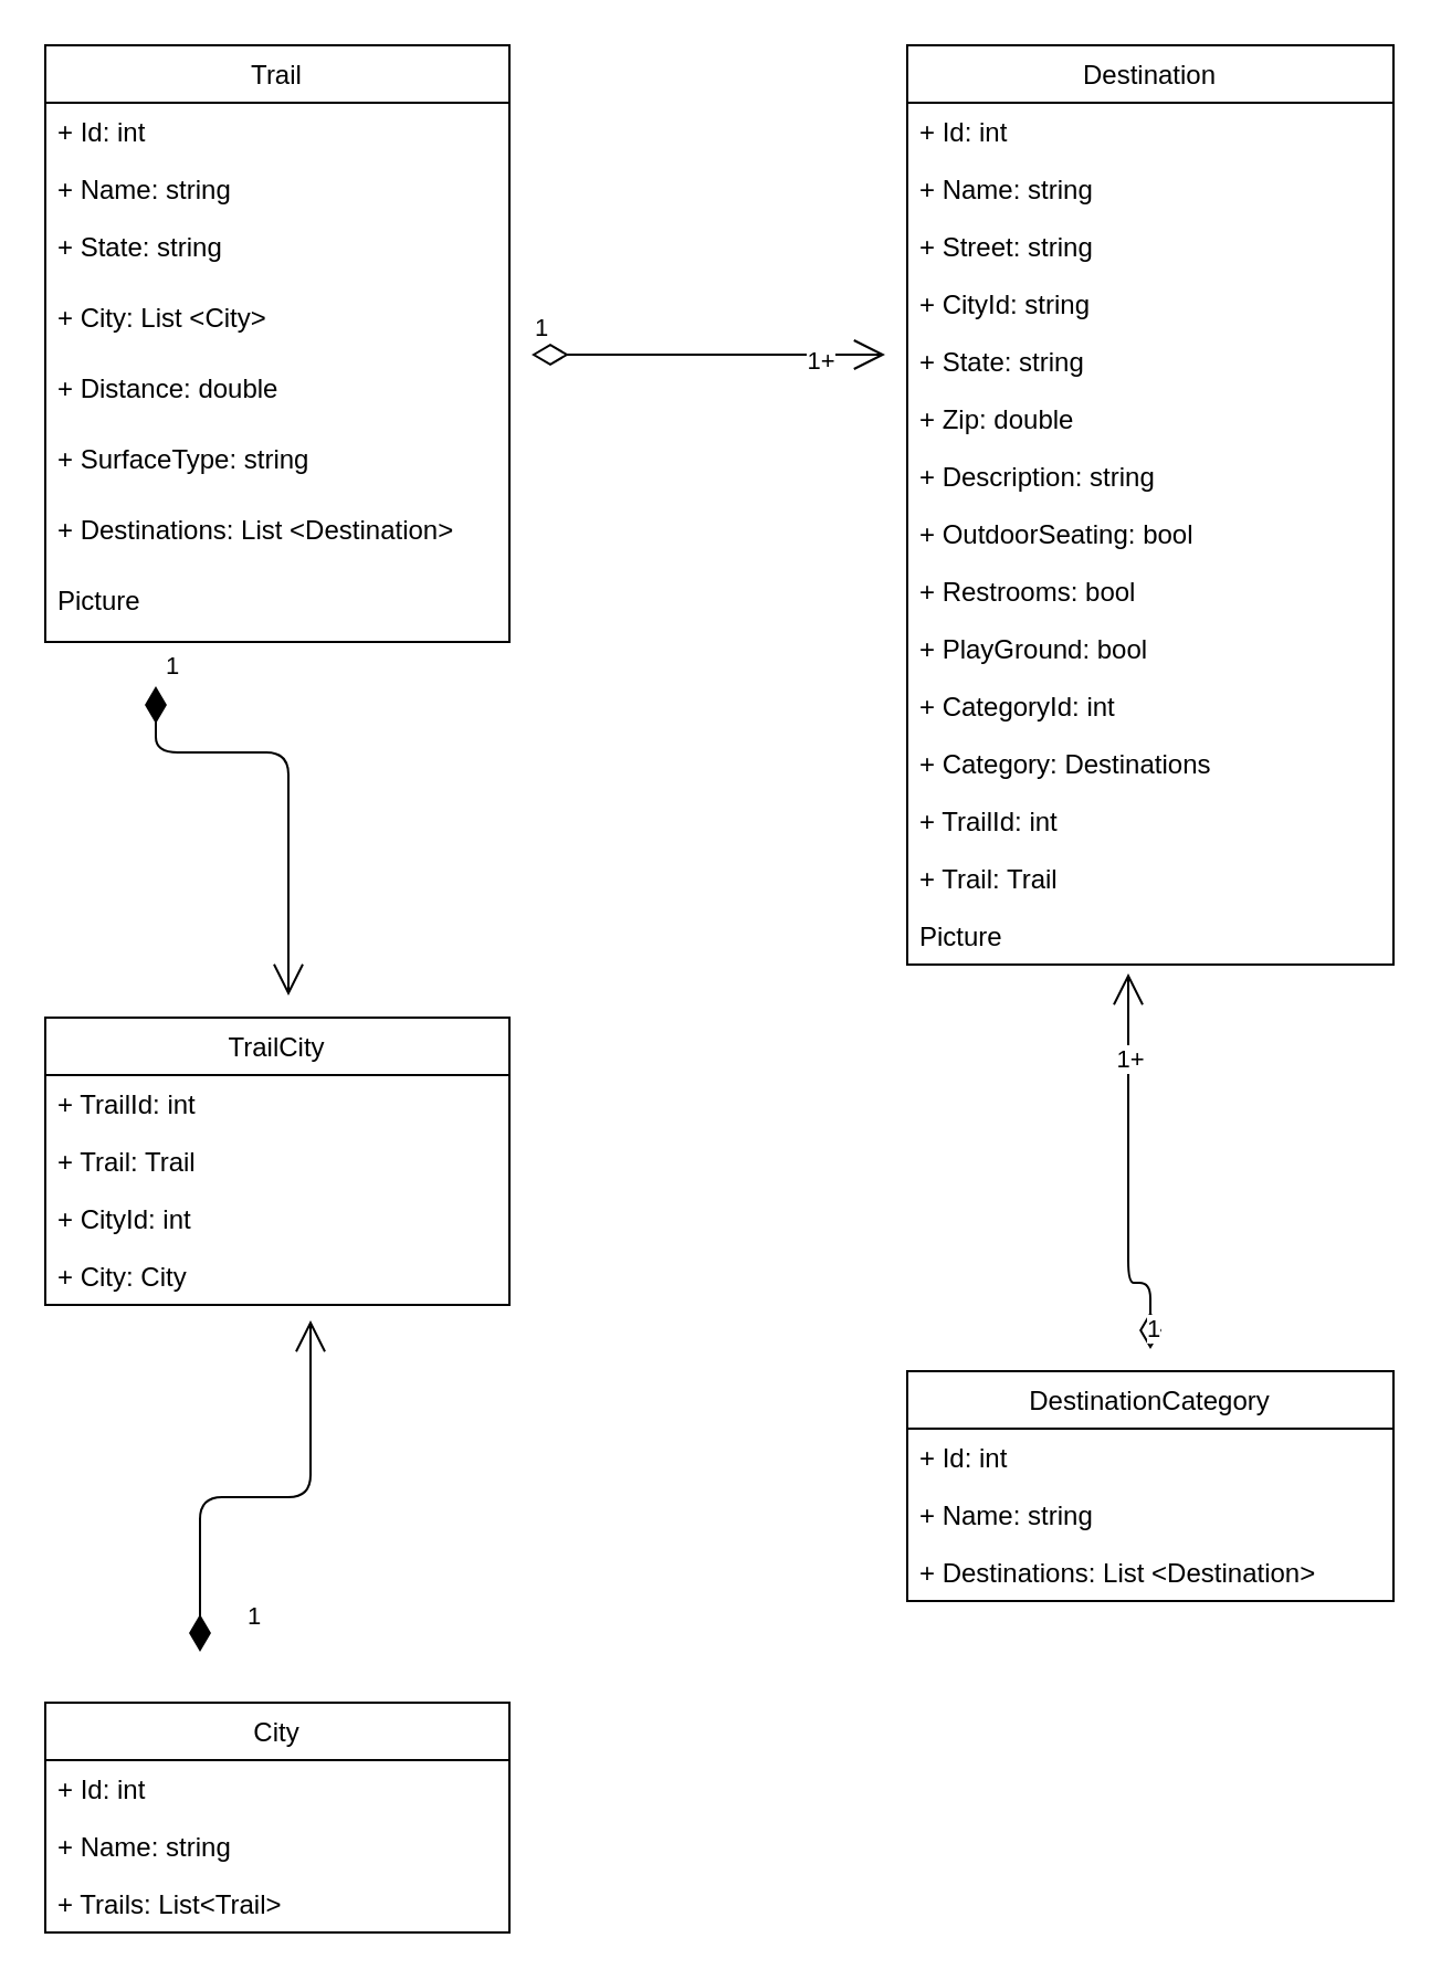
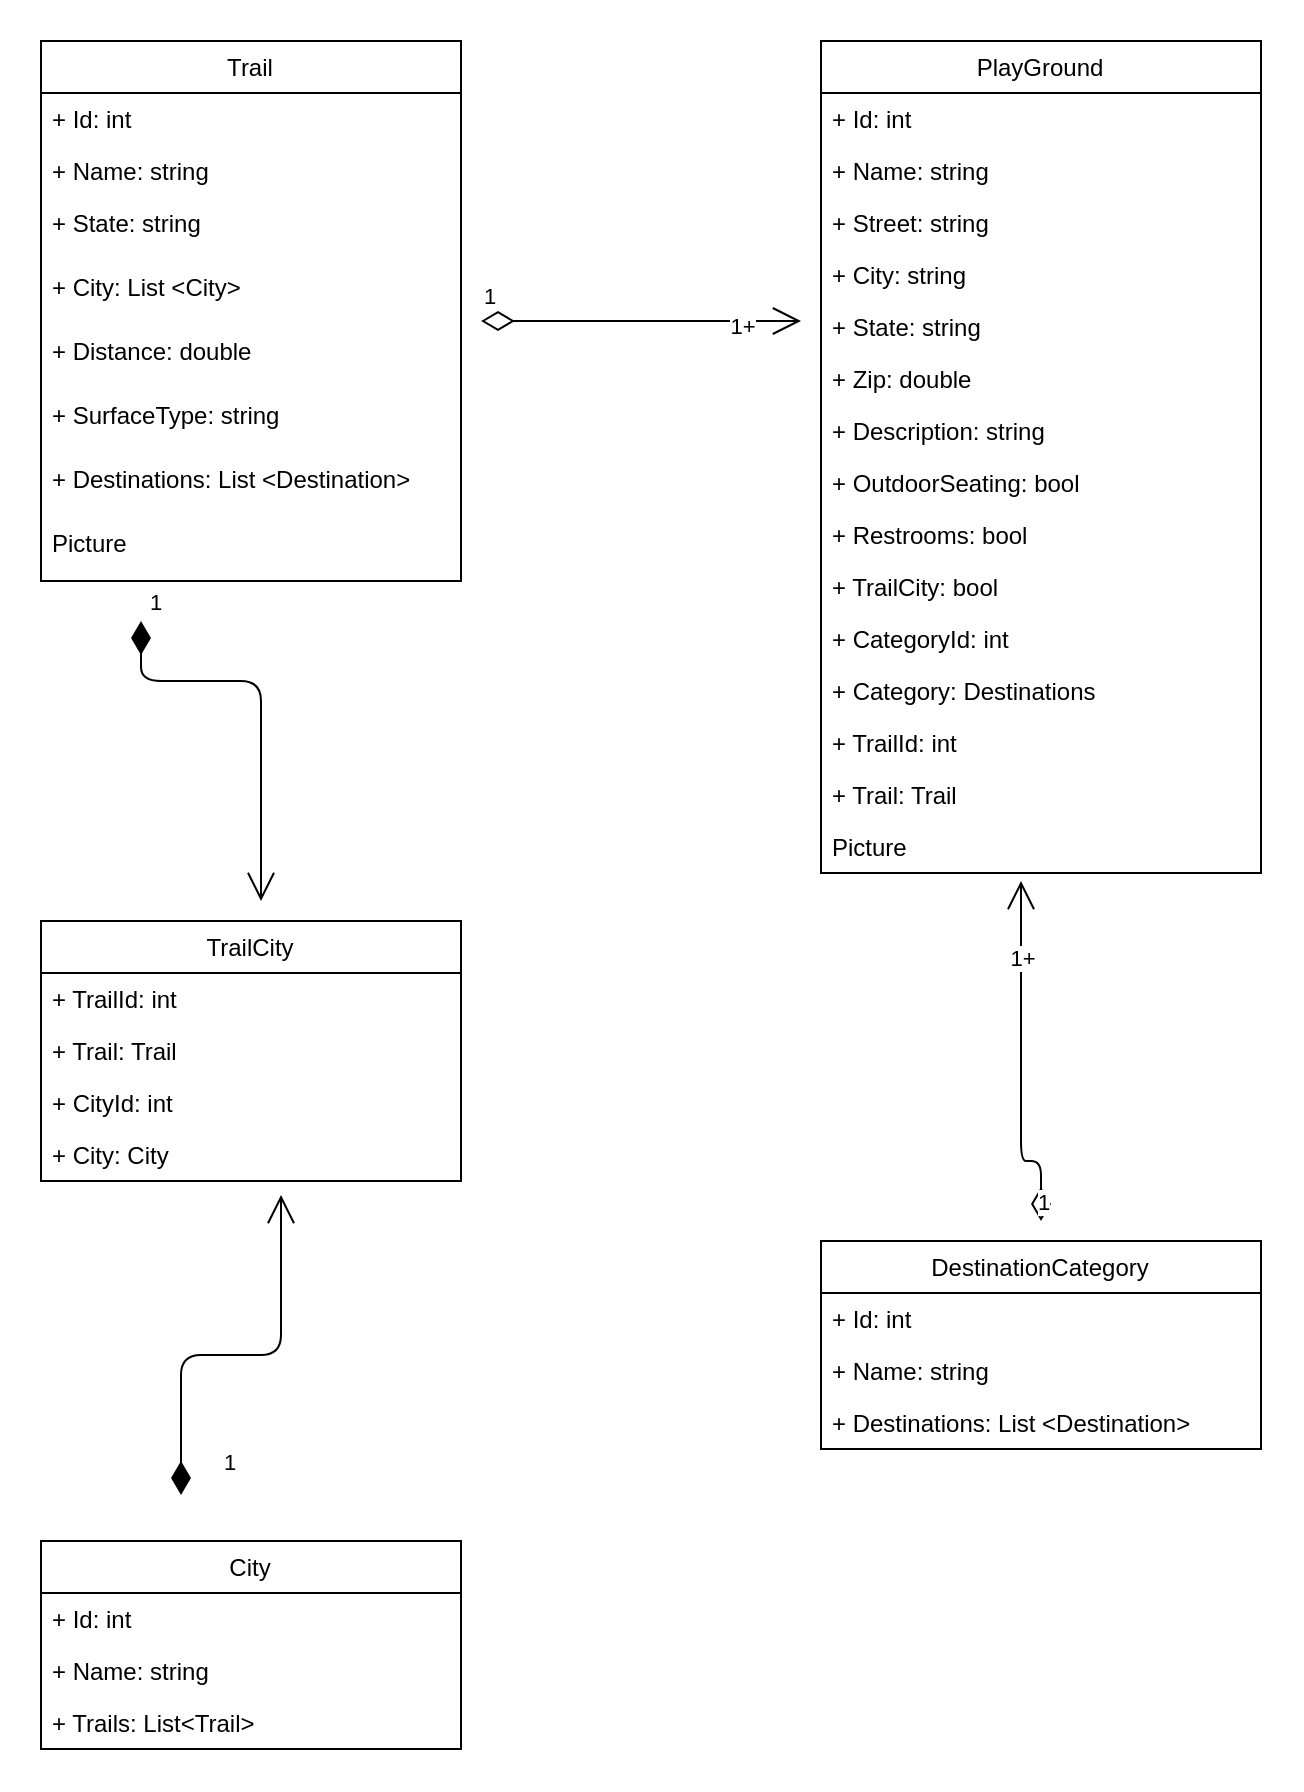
- <mxCell id="11" value="Destination" style="swimlane;fontStyle=0;childLayout=stackLayout;horizontal=1;startSize=26;fillColor=none;horizontalStack=0;resizeParent=1;resizeParentMax=0;resizeLast=0;collapsible=1;marginBottom=0;" vertex="1" parent="1"><mxGeometry x="410" y="20" width="220" height="416" as="geometry" /></mxCell>
+ <mxCell id="11" value="PlayGround" style="swimlane;fontStyle=0;childLayout=stackLayout;horizontal=1;startSize=26;fillColor=none;horizontalStack=0;resizeParent=1;resizeParentMax=0;resizeLast=0;collapsible=1;marginBottom=0;" vertex="1" parent="1"><mxGeometry x="410" y="20" width="220" height="416" as="geometry" /></mxCell>
- <mxCell id="15" value="+ CityId: string" style="text;strokeColor=none;fillColor=none;align=left;verticalAlign=top;spacingLeft=4;spacingRight=4;overflow=hidden;rotatable=0;points=[[0,0.5],[1,0.5]];portConstraint=eastwest;" vertex="1" parent="11"><mxGeometry y="104" width="220" height="26" as="geometry" /></mxCell>
+ <mxCell id="15" value="+ City: string" style="text;strokeColor=none;fillColor=none;align=left;verticalAlign=top;spacingLeft=4;spacingRight=4;overflow=hidden;rotatable=0;points=[[0,0.5],[1,0.5]];portConstraint=eastwest;" vertex="1" parent="11"><mxGeometry y="104" width="220" height="26" as="geometry" /></mxCell>
- <mxCell id="21" value="+ PlayGround: bool" style="text;strokeColor=none;fillColor=none;align=left;verticalAlign=top;spacingLeft=4;spacingRight=4;overflow=hidden;rotatable=0;points=[[0,0.5],[1,0.5]];portConstraint=eastwest;" vertex="1" parent="11"><mxGeometry y="260" width="220" height="26" as="geometry" /></mxCell>
+ <mxCell id="21" value="+ TrailCity: bool" style="text;strokeColor=none;fillColor=none;align=left;verticalAlign=top;spacingLeft=4;spacingRight=4;overflow=hidden;rotatable=0;points=[[0,0.5],[1,0.5]];portConstraint=eastwest;" vertex="1" parent="11"><mxGeometry y="260" width="220" height="26" as="geometry" /></mxCell>
